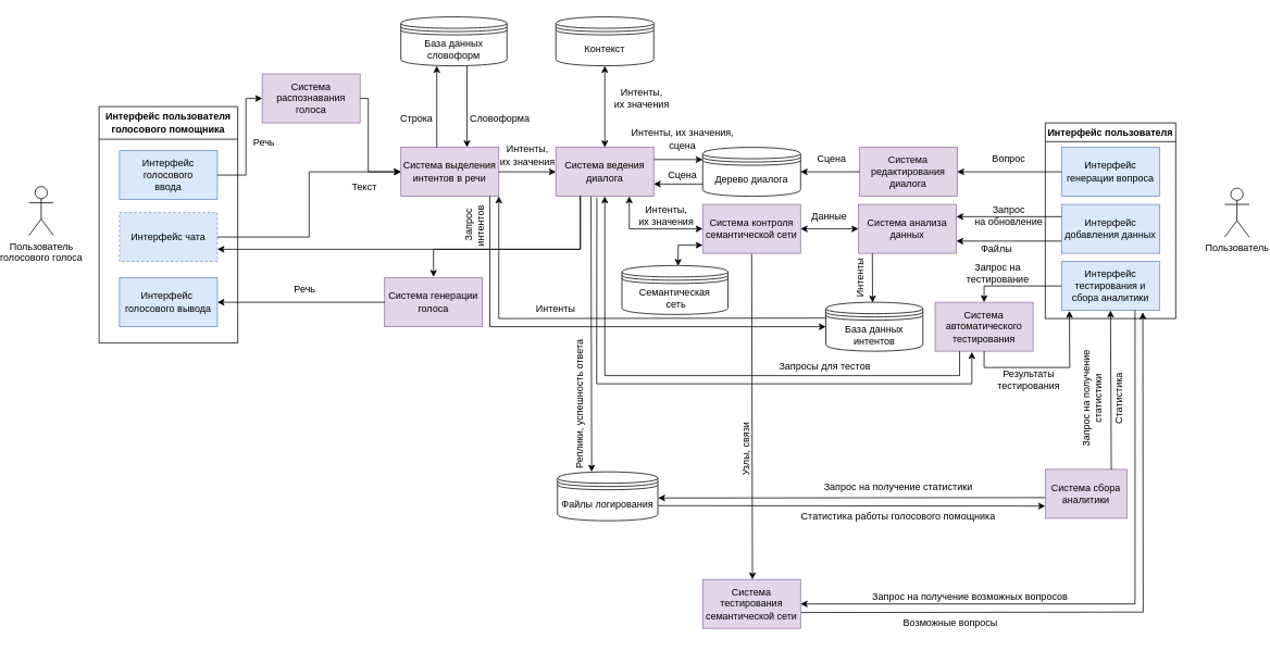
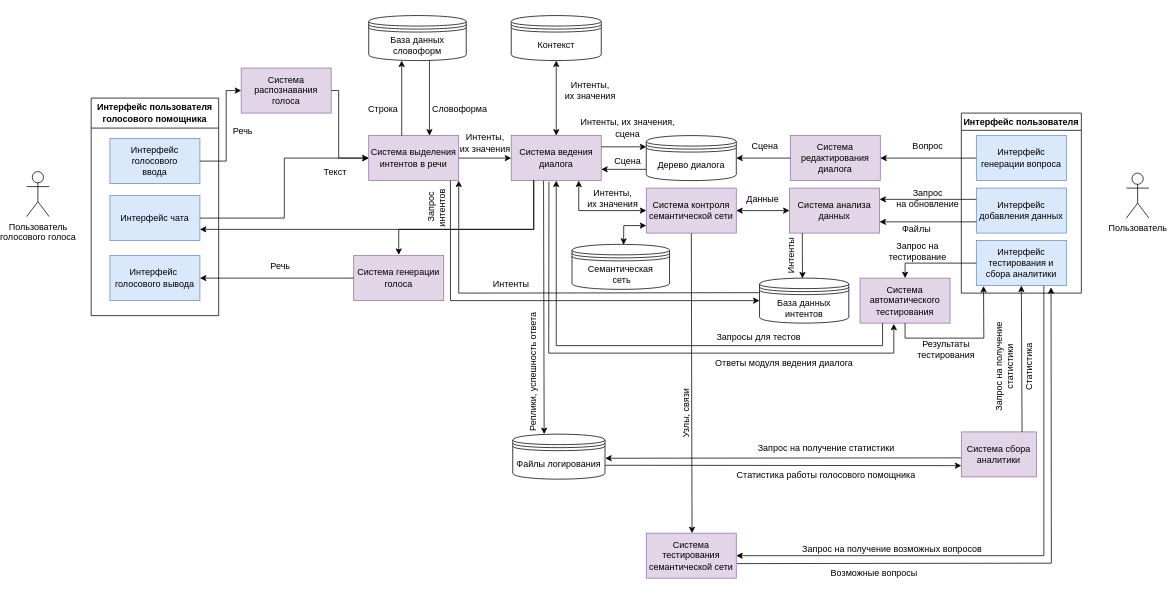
- <mxCell id="23" value="Интерфейс чата" style="rounded=0;whiteSpace=wrap;html=1;fillColor=#dae8fc;strokeColor=#6c8ebf;dashed=1;" parent="21" vertex="1"><mxGeometry x="25" y="130" width="120" height="60" as="geometry" /></mxCell>
+ <mxCell id="23" value="Интерфейс чата" style="rounded=0;whiteSpace=wrap;html=1;fillColor=#dae8fc;strokeColor=#6c8ebf;" parent="21" vertex="1"><mxGeometry x="25" y="130" width="120" height="60" as="geometry" /></mxCell>
+ <mxCell id="57" value="Ответы модуля ведения диалога" style="text;html=1;strokeColor=none;fillColor=none;align=center;verticalAlign=middle;whiteSpace=wrap;rounded=0;" parent="1" vertex="1"><mxGeometry x="914" y="468" width="232" height="30" as="geometry" /></mxCell>
